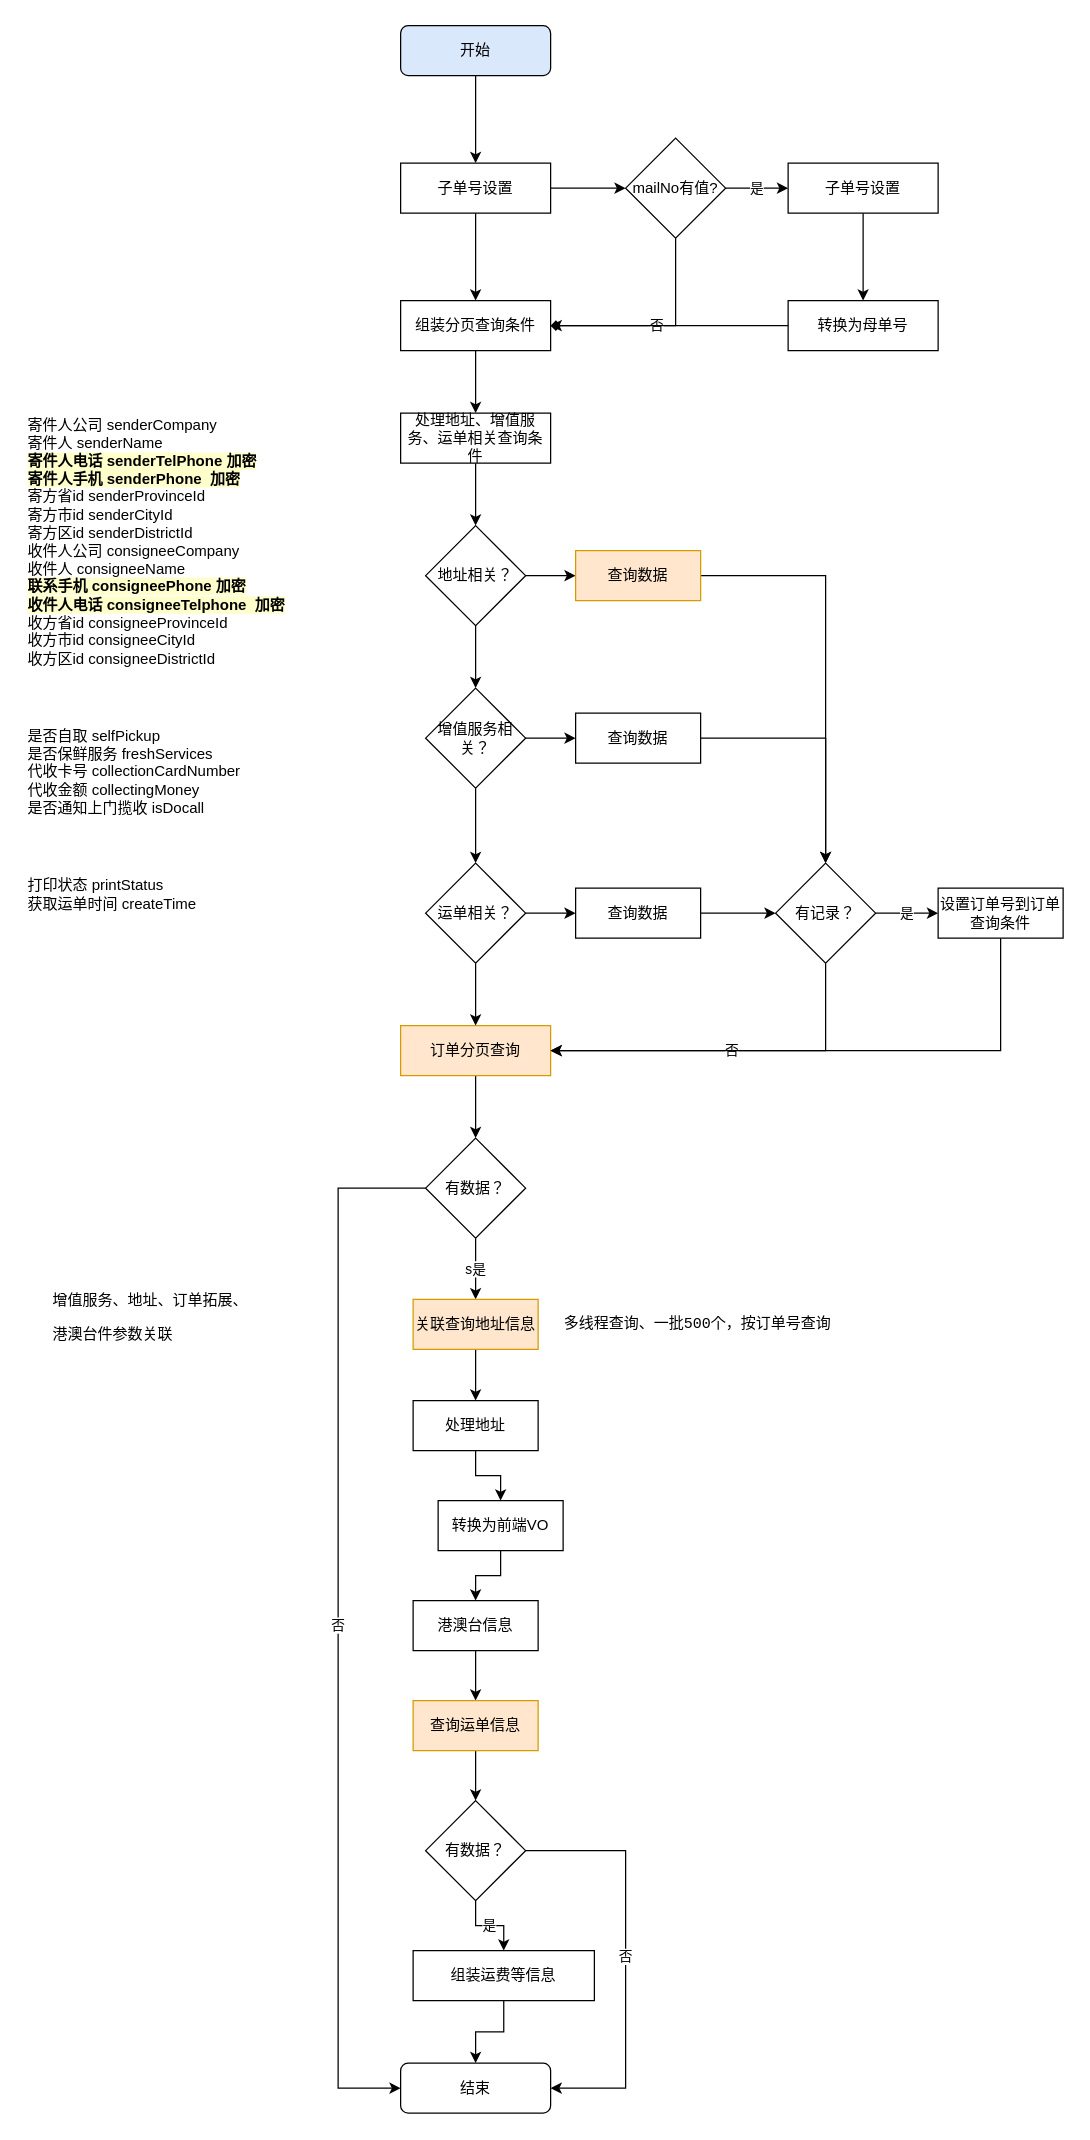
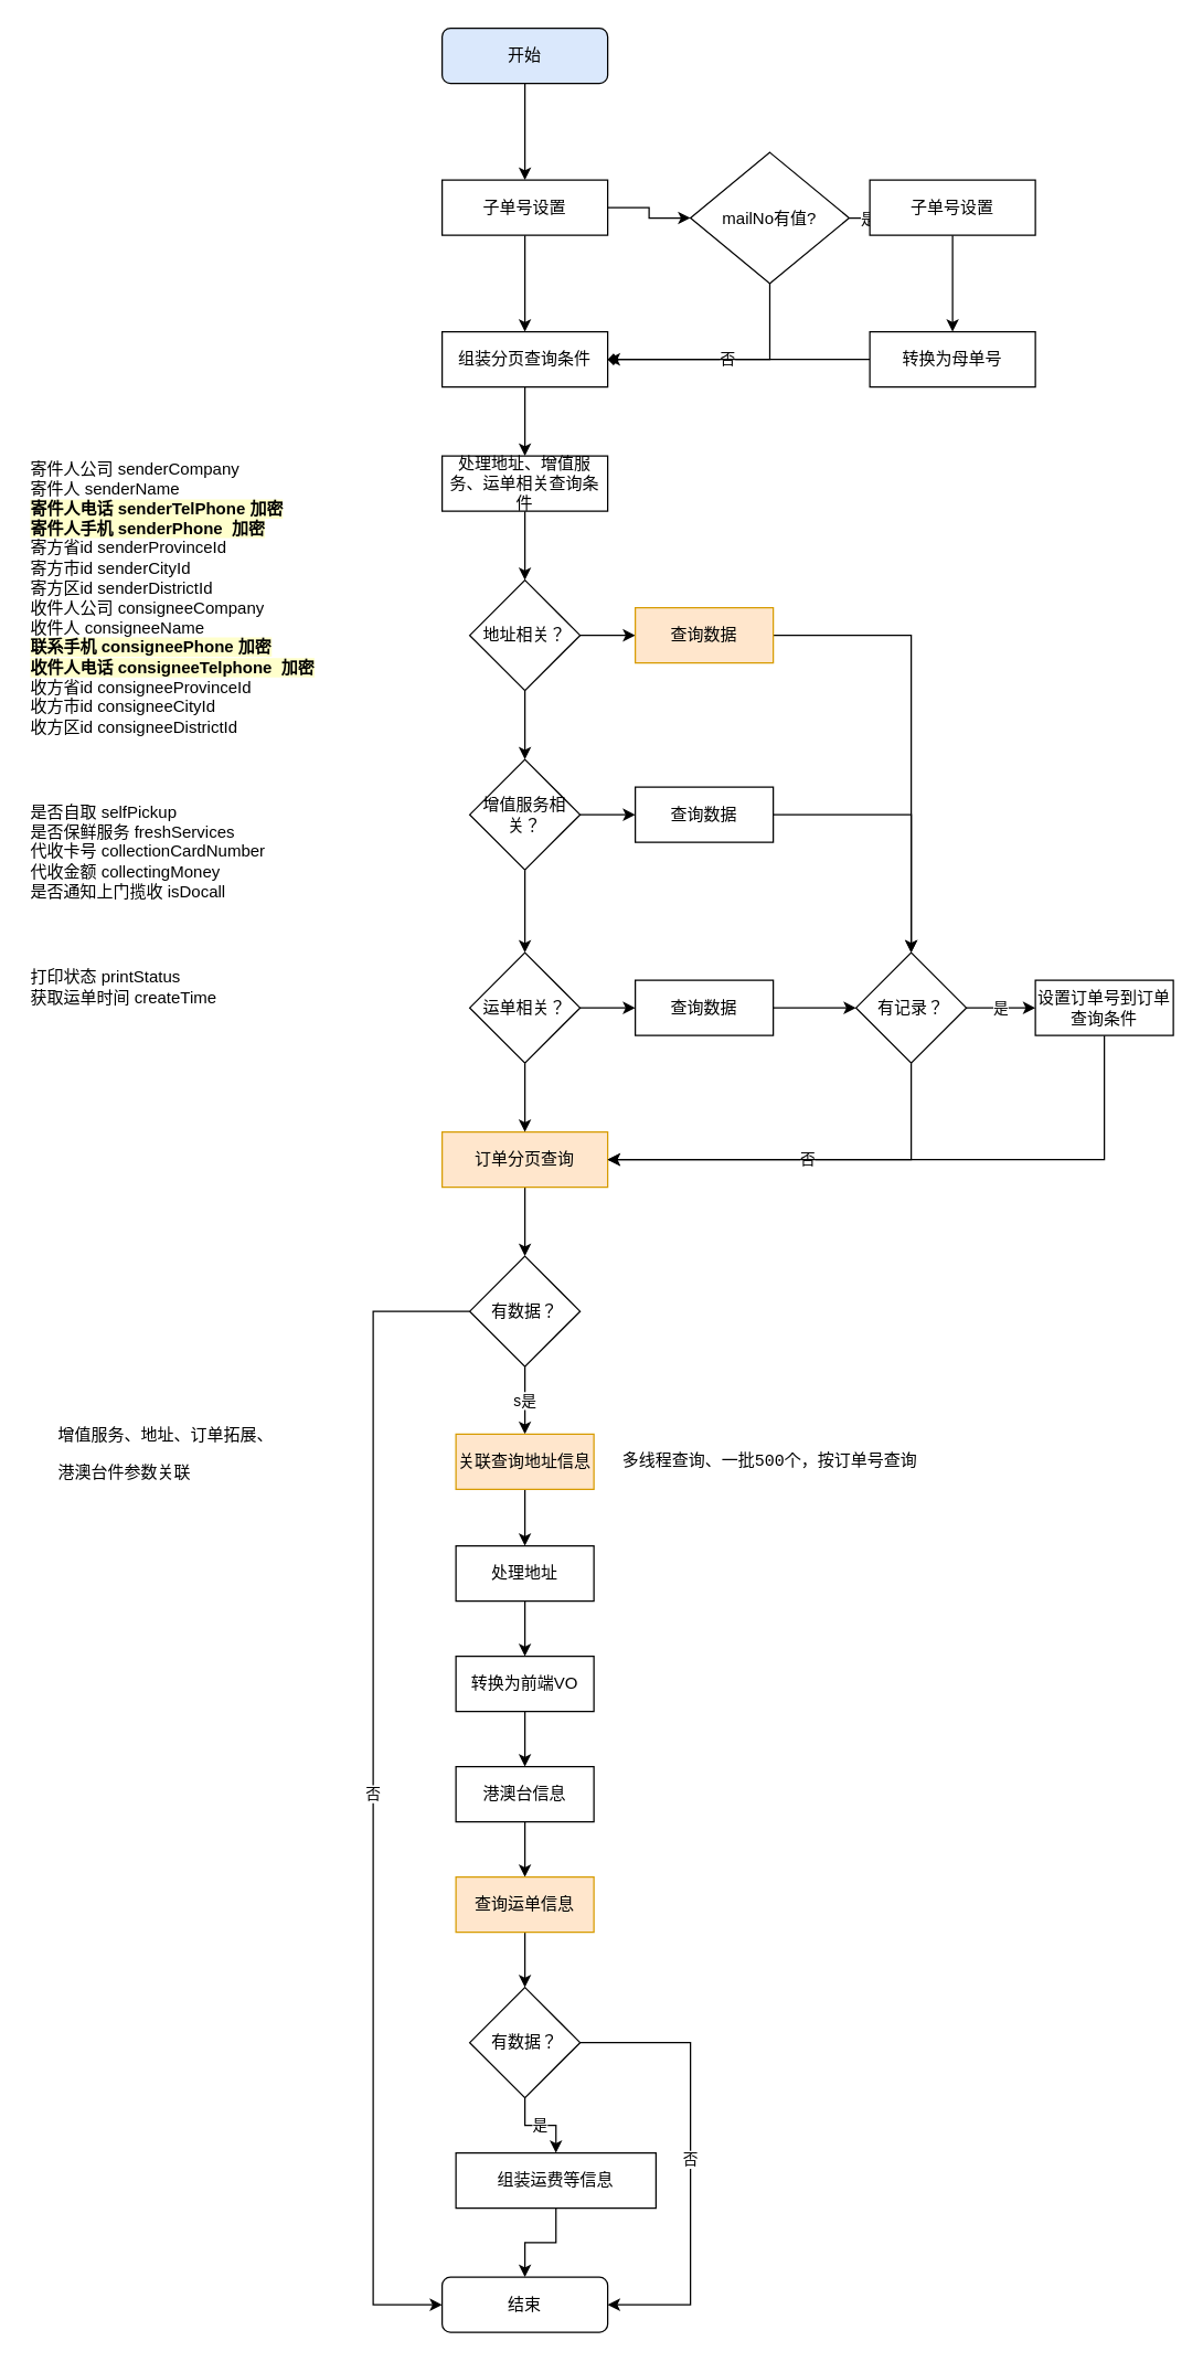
- <mxCell id="9" value="mailNo有值?" style="rhombus;whiteSpace=wrap;html=1;" vertex="1" parent="1"><mxGeometry x="500" y="110" width="80" height="80" as="geometry" /></mxCell>
+ <mxCell id="9" value="mailNo有值?" style="rhombus;whiteSpace=wrap;html=1;" vertex="1" parent="1"><mxGeometry x="500" y="110" width="115" height="95" as="geometry" /></mxCell>
- <mxCell id="52" value="转换为前端VO" style="rounded=0;whiteSpace=wrap;html=1;" vertex="1" parent="1"><mxGeometry x="350" y="1200" width="100" height="40" as="geometry" /></mxCell>
+ <mxCell id="52" value="转换为前端VO" style="rounded=0;whiteSpace=wrap;html=1;" vertex="1" parent="1"><mxGeometry x="330" y="1200" width="100" height="40" as="geometry" /></mxCell>
